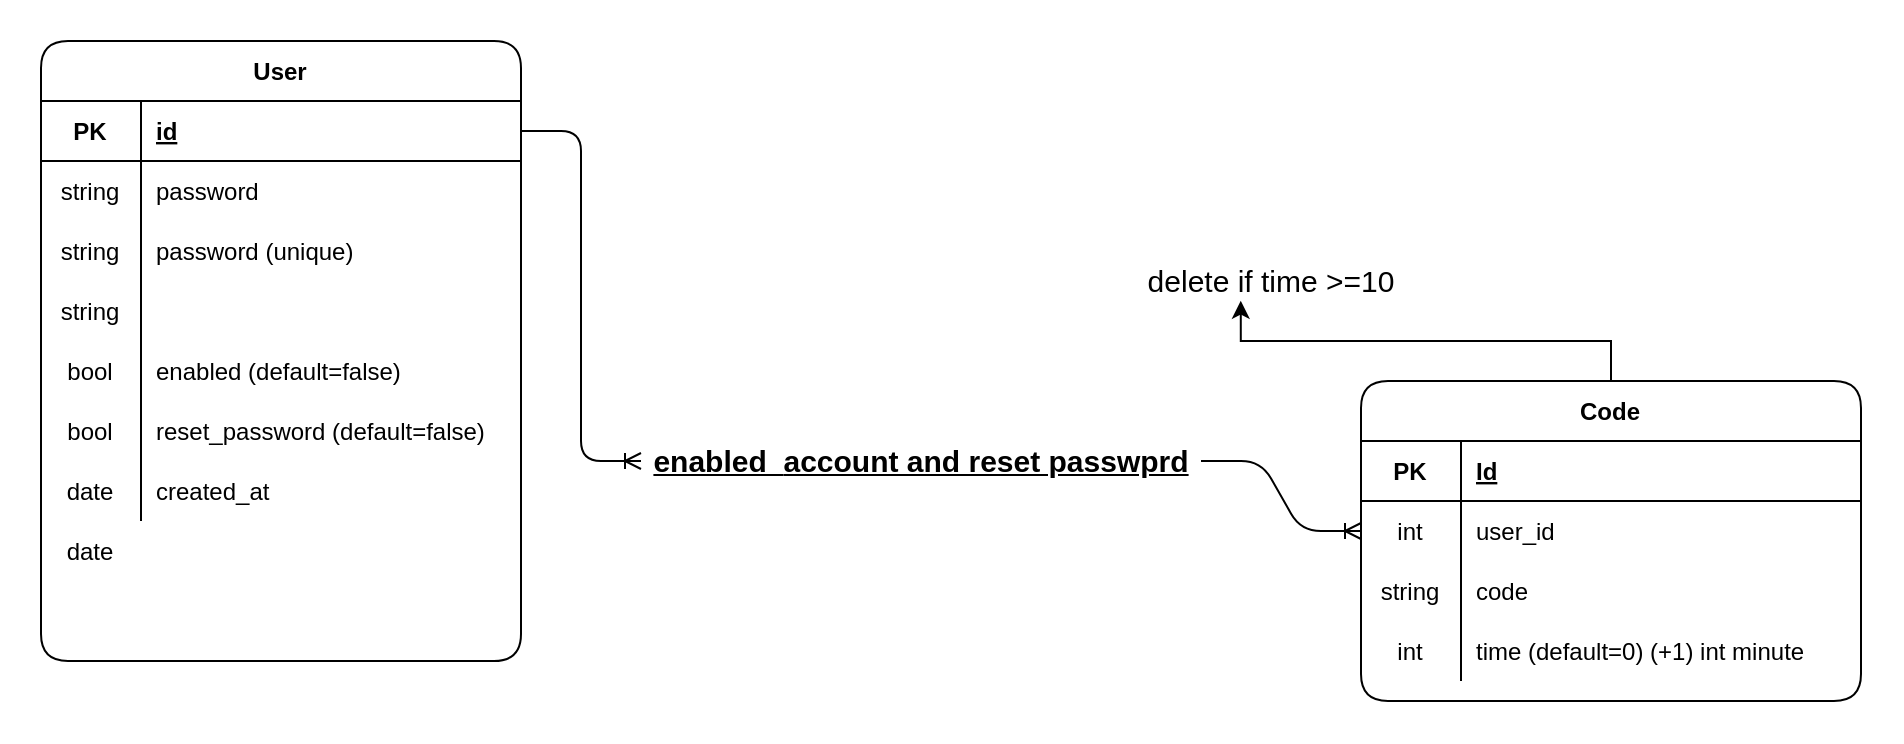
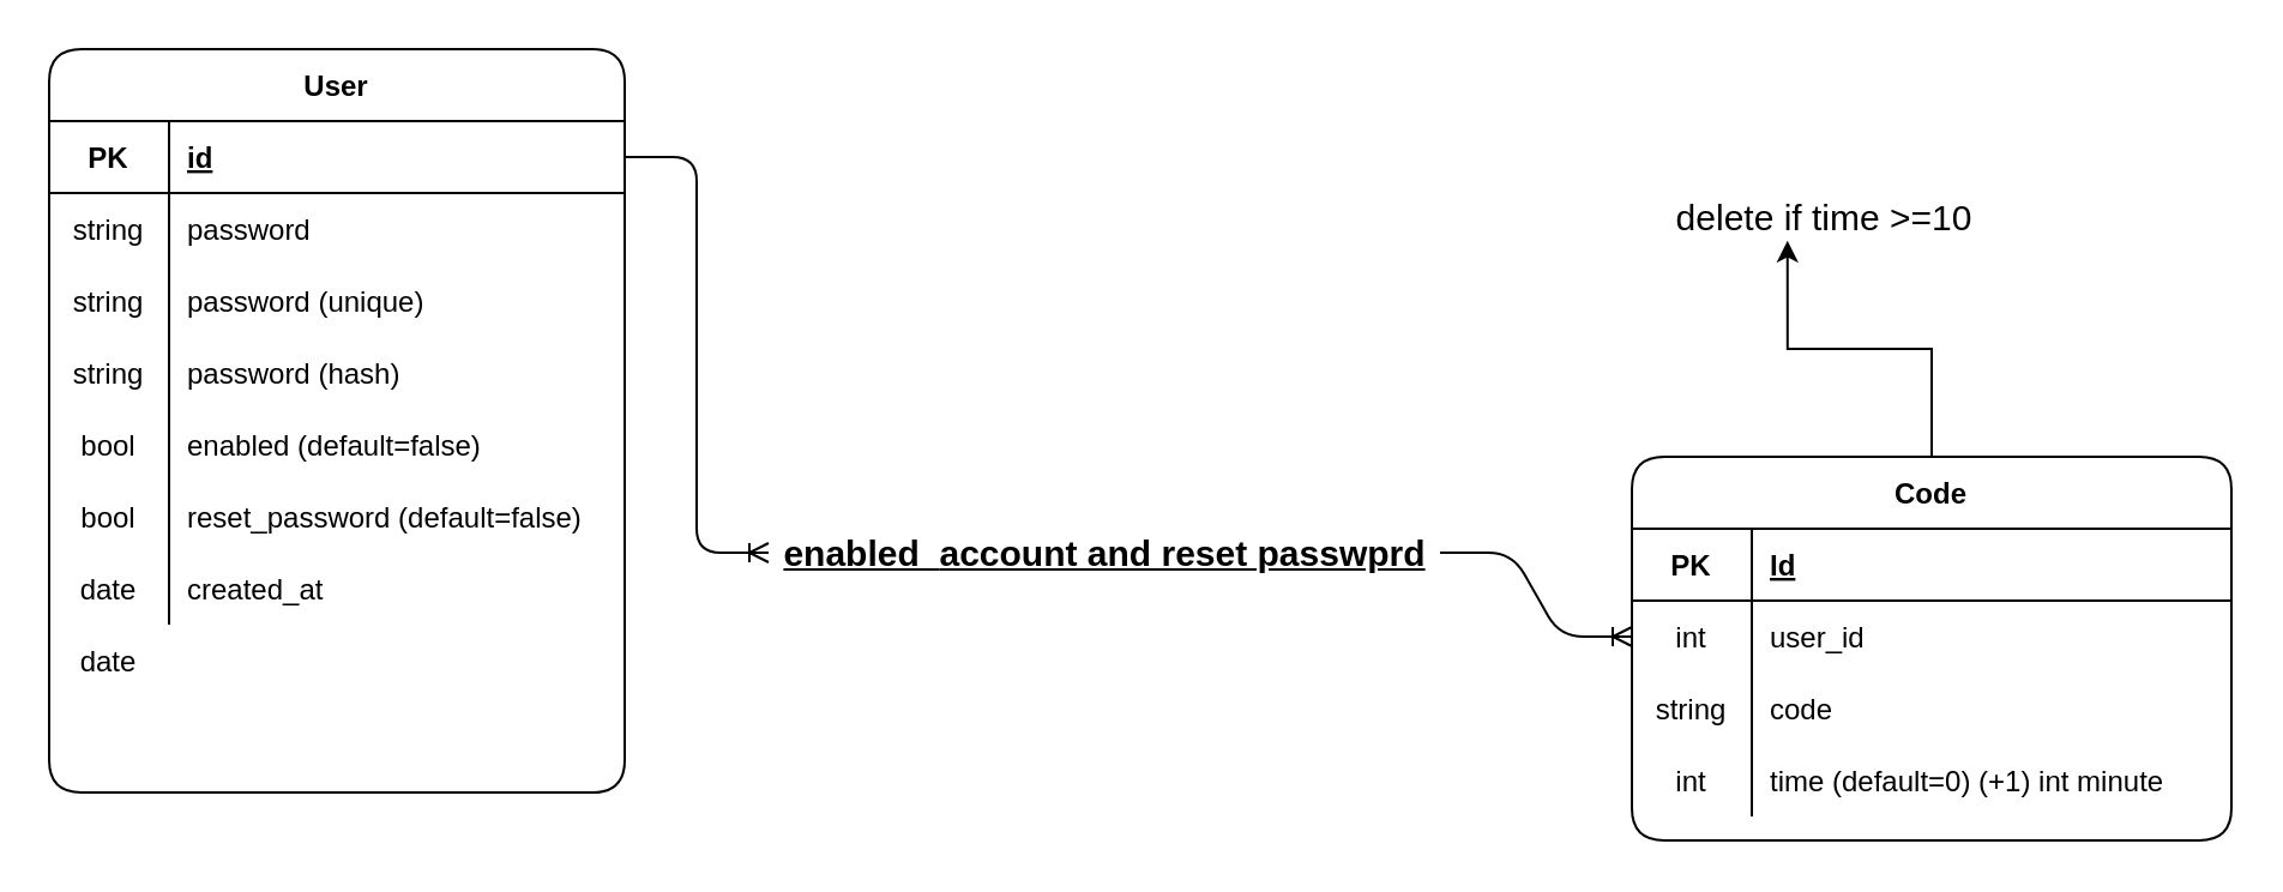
- <mxCell id="41" value="delete if time &amp;gt;=10" style="text;html=1;align=center;verticalAlign=middle;resizable=0;points=[];autosize=1;fontSize=15;fontColor=none;" parent="1" vertex="1"><mxGeometry x="565" y="130" width="140" height="20" as="geometry" /></mxCell>
+ <mxCell id="41" value="delete if time &amp;gt;=10" style="text;html=1;align=center;verticalAlign=middle;resizable=0;points=[];autosize=1;fontSize=15;fontColor=none;" parent="1" vertex="1"><mxGeometry x="690" y="80" width="140" height="20" as="geometry" /></mxCell>
+ <mxCell id="14" value="password (hash)" style="shape=partialRectangle;connectable=0;fillColor=none;top=0;left=0;bottom=0;right=0;align=left;spacingLeft=6;overflow=hidden;" parent="12" vertex="1"><mxGeometry x="50" width="190" height="30" as="geometry" /></mxCell>
